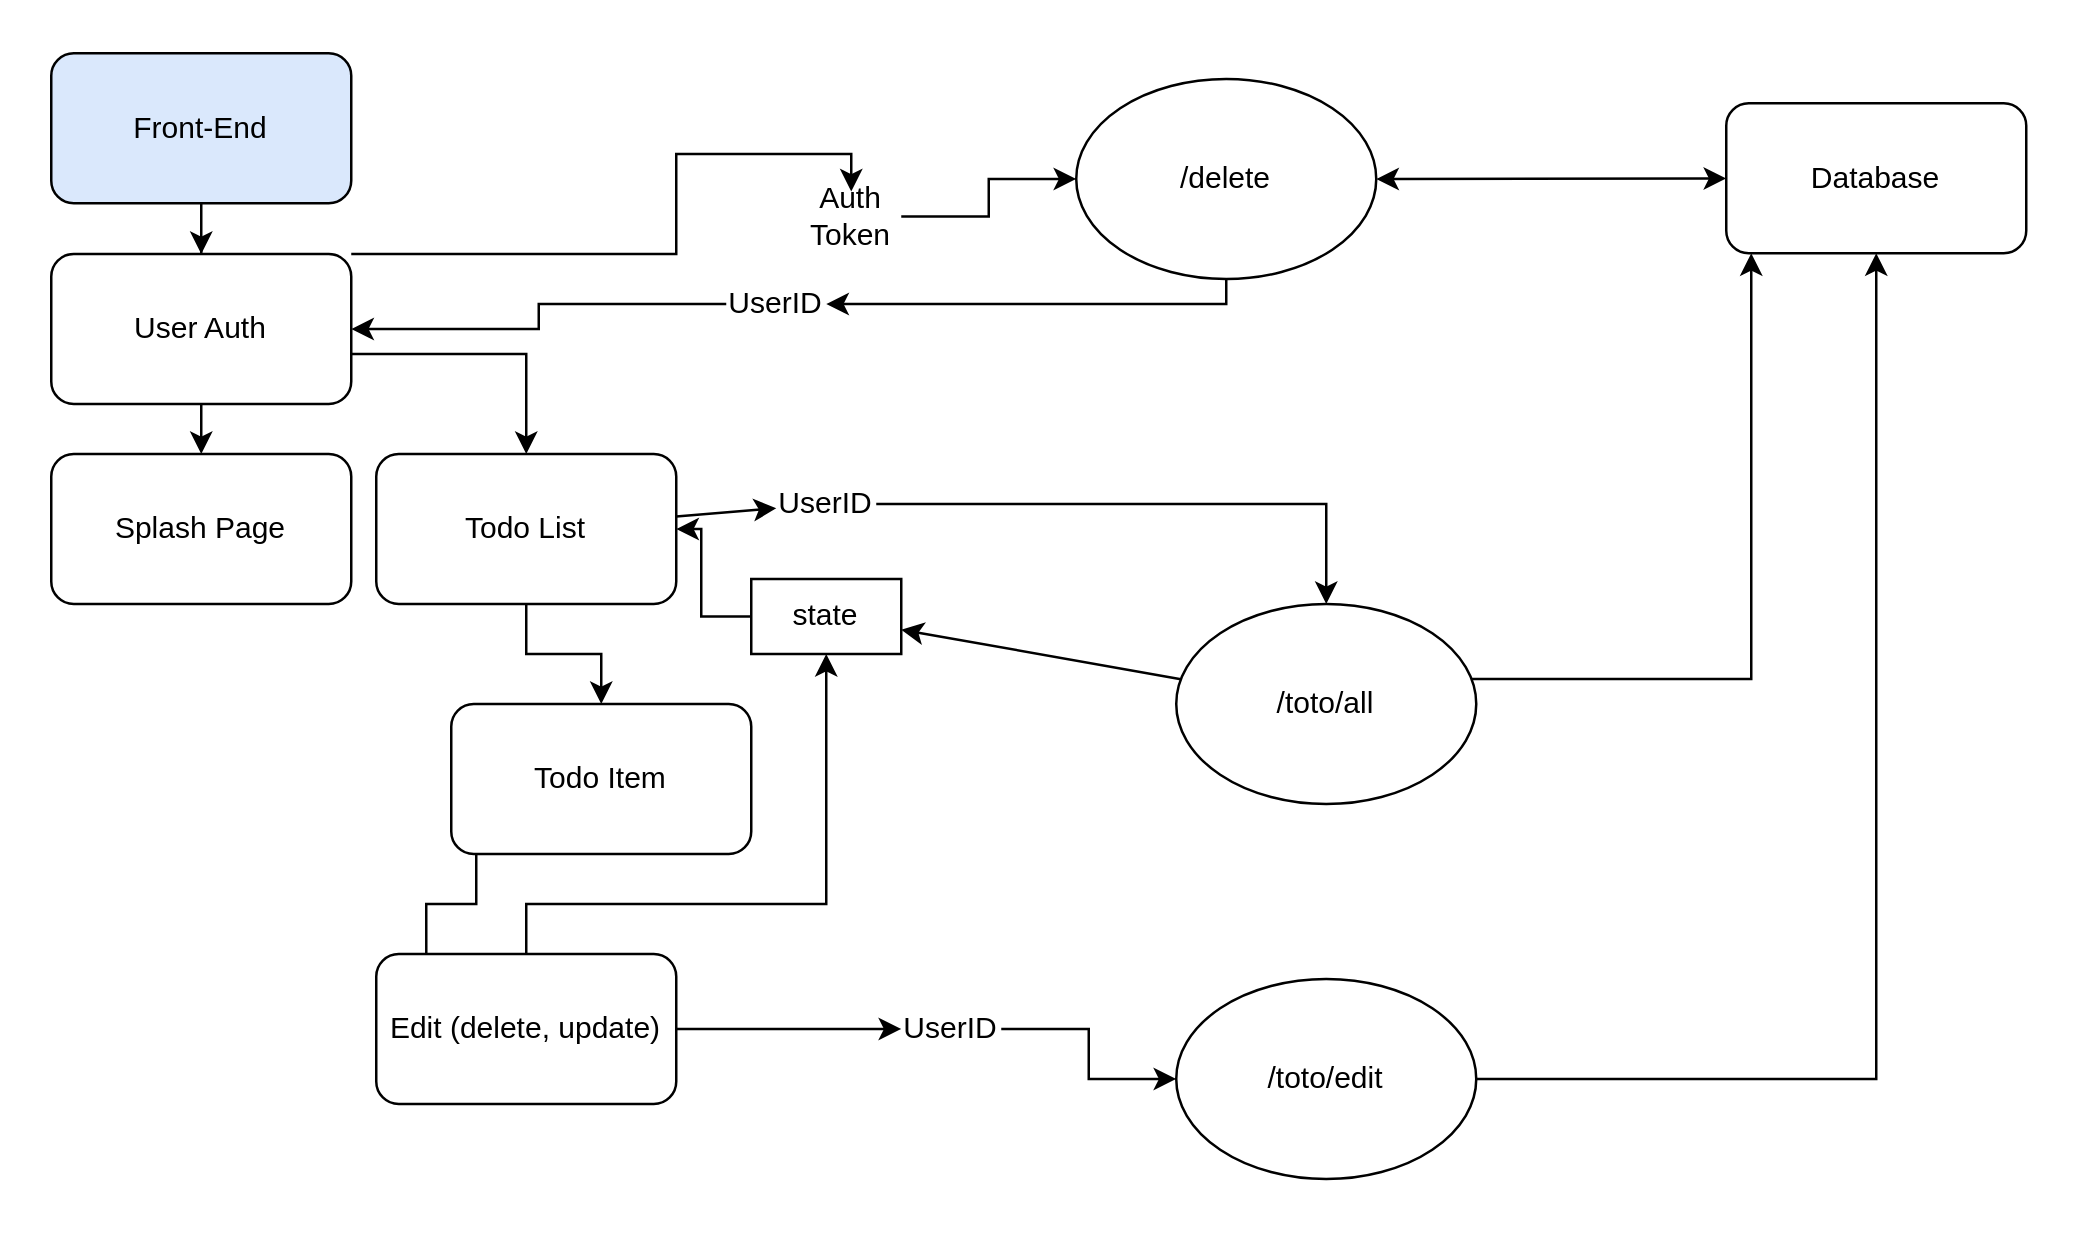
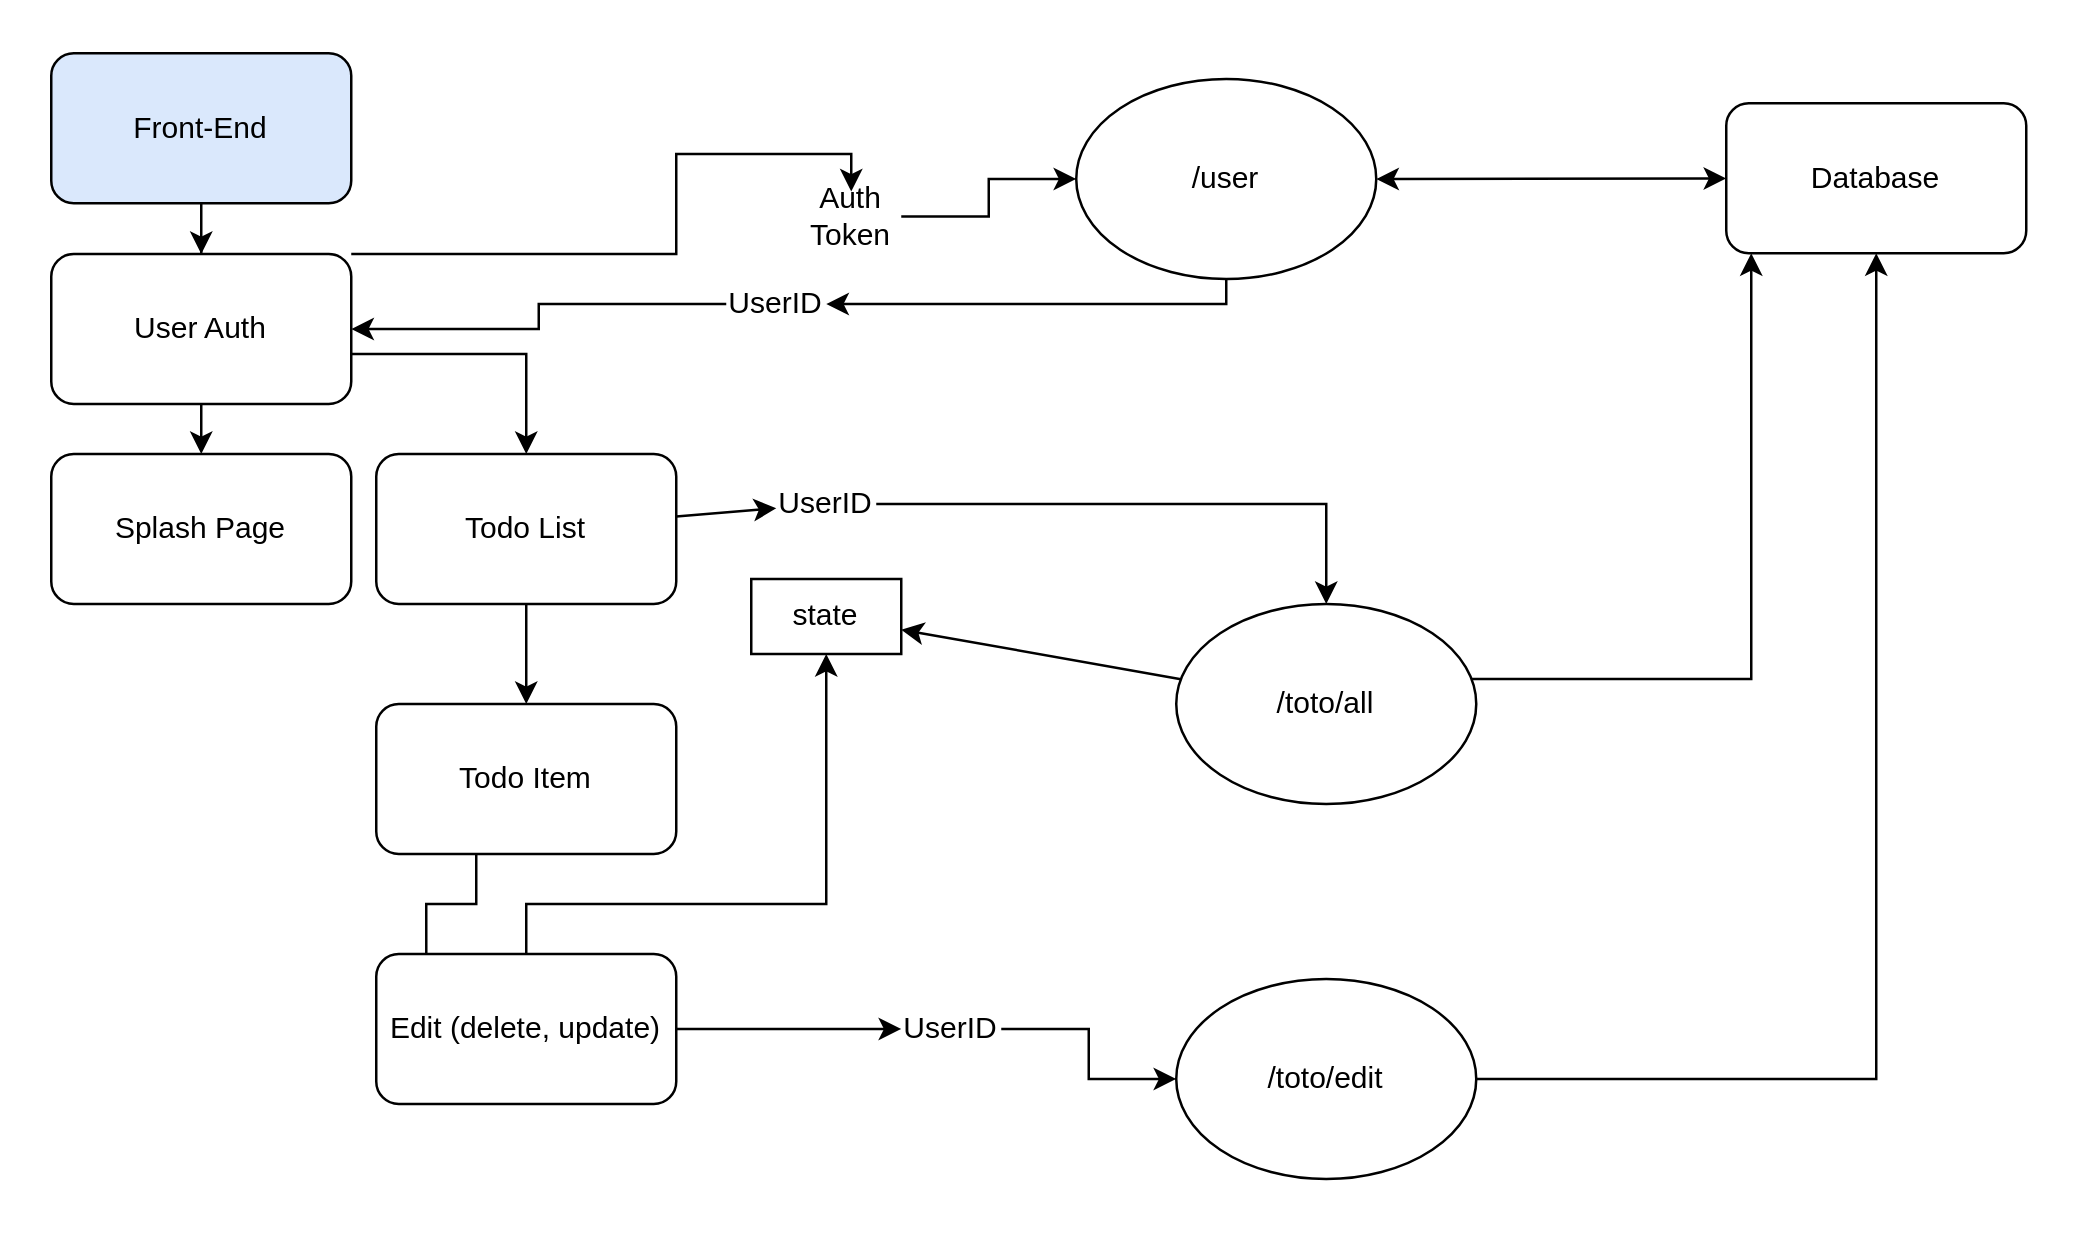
- <mxCell id="33" value="/delete" style="ellipse;whiteSpace=wrap;html=1;rounded=0;glass=0;" parent="1" vertex="1"><mxGeometry x="430" y="31" width="120" height="80" as="geometry" /></mxCell>
+ <mxCell id="33" value="/user" style="ellipse;whiteSpace=wrap;html=1;rounded=0;glass=0;" parent="1" vertex="1"><mxGeometry x="430" y="31" width="120" height="80" as="geometry" /></mxCell>
- <mxCell id="24" style="edgeStyle=orthogonalEdgeStyle;rounded=0;orthogonalLoop=1;jettySize=auto;html=1;" parent="1" source="25" target="8" edge="1"><mxGeometry relative="1" as="geometry"><mxPoint x="290" y="301" as="targetPoint" /></mxGeometry></mxCell>
- <mxCell id="10" value="Todo Item" style="rounded=1;whiteSpace=wrap;html=1;" parent="1" vertex="1"><mxGeometry x="180" y="281" width="120" height="60" as="geometry" /></mxCell>
+ <mxCell id="10" value="Todo Item" style="rounded=1;whiteSpace=wrap;html=1;" parent="1" vertex="1"><mxGeometry x="150" y="281" width="120" height="60" as="geometry" /></mxCell>
